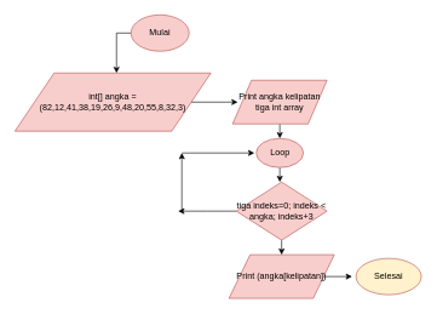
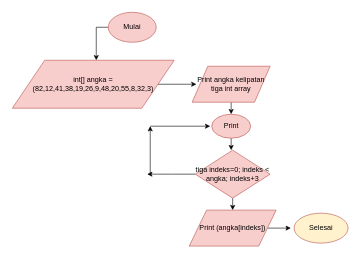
- <mxCell id="9" value="Loop" style="ellipse;whiteSpace=wrap;html=1;fillColor=#f8cecc;strokeColor=#b85450;" vertex="1" parent="1"><mxGeometry x="352.5" y="190" width="65" height="40" as="geometry" /></mxCell>
+ <mxCell id="9" value="Print" style="ellipse;whiteSpace=wrap;html=1;fillColor=#f8cecc;strokeColor=#b85450;" vertex="1" parent="1"><mxGeometry x="352.5" y="190" width="65" height="40" as="geometry" /></mxCell>
- <mxCell id="14" value="Print (angka[kelipatan])" style="shape=parallelogram;perimeter=parallelogramPerimeter;whiteSpace=wrap;html=1;fillColor=#f8cecc;strokeColor=#b85450;" vertex="1" parent="1"><mxGeometry x="315" y="350" width="145" height="60" as="geometry" /></mxCell>
+ <mxCell id="14" value="Print (angka[indeks])" style="shape=parallelogram;perimeter=parallelogramPerimeter;whiteSpace=wrap;html=1;fillColor=#f8cecc;strokeColor=#b85450;" vertex="1" parent="1"><mxGeometry x="315" y="350" width="145" height="60" as="geometry" /></mxCell>
